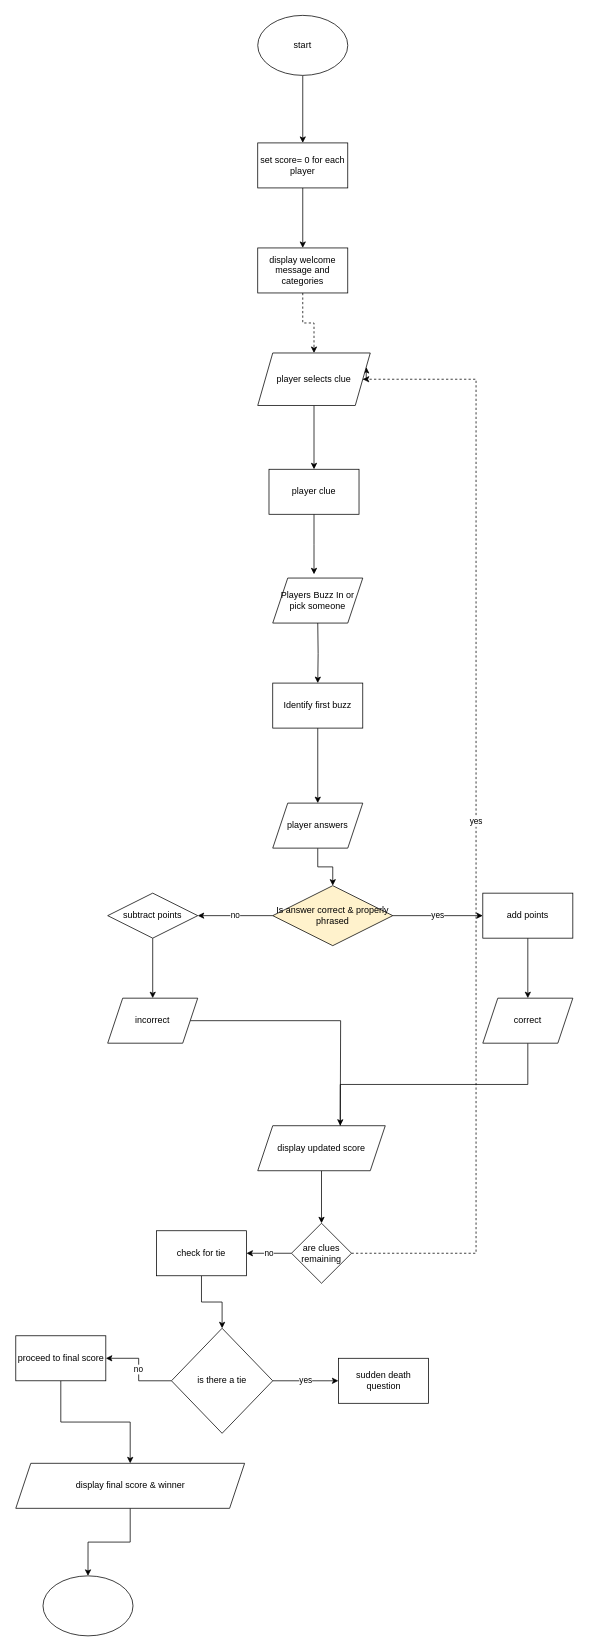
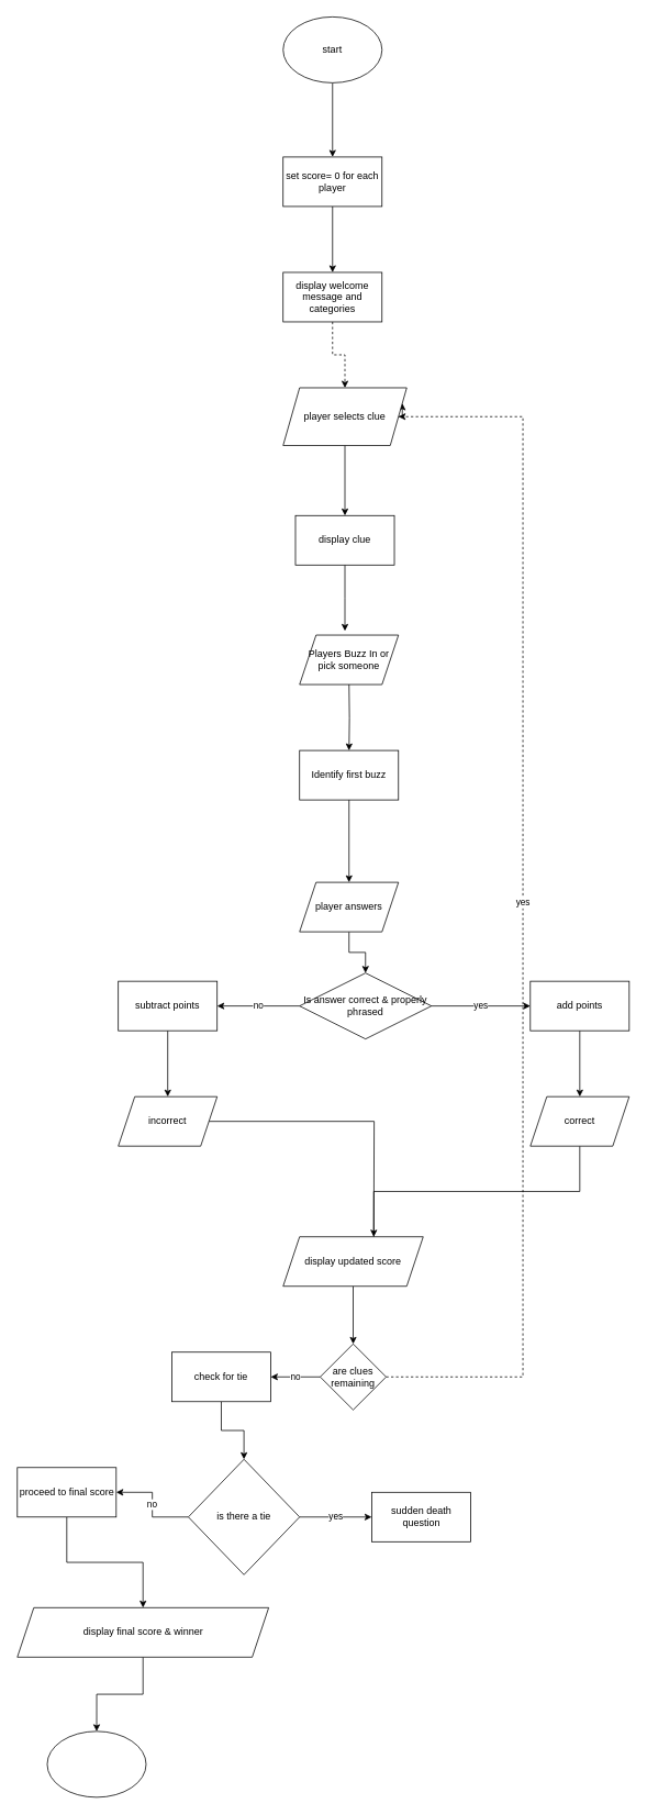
- <mxCell id="12" value="player clue" style="whiteSpace=wrap;html=1;" vertex="1" parent="1"><mxGeometry x="358" y="625" width="120" height="60" as="geometry" /></mxCell>
+ <mxCell id="12" value="display clue" style="whiteSpace=wrap;html=1;" vertex="1" parent="1"><mxGeometry x="358" y="625" width="120" height="60" as="geometry" /></mxCell>
- <mxCell id="25" value="subtract points" style="rhombus;whiteSpace=wrap;html=1;" vertex="1" parent="1"><mxGeometry x="143" y="1190" width="120" height="60" as="geometry" /></mxCell>
+ <mxCell id="25" value="subtract points" style="whiteSpace=wrap;html=1;" vertex="1" parent="1"><mxGeometry x="143" y="1190" width="120" height="60" as="geometry" /></mxCell>
- <mxCell id="21" value="Is answer correct &amp;amp; properly phrased" style="rhombus;whiteSpace=wrap;html=1;fillColor=#fff2cc;" vertex="1" parent="1"><mxGeometry x="363" y="1180" width="160" height="80" as="geometry" /></mxCell>
+ <mxCell id="21" value="Is answer correct &amp;amp; properly phrased" style="rhombus;whiteSpace=wrap;html=1;" vertex="1" parent="1"><mxGeometry x="363" y="1180" width="160" height="80" as="geometry" /></mxCell>
